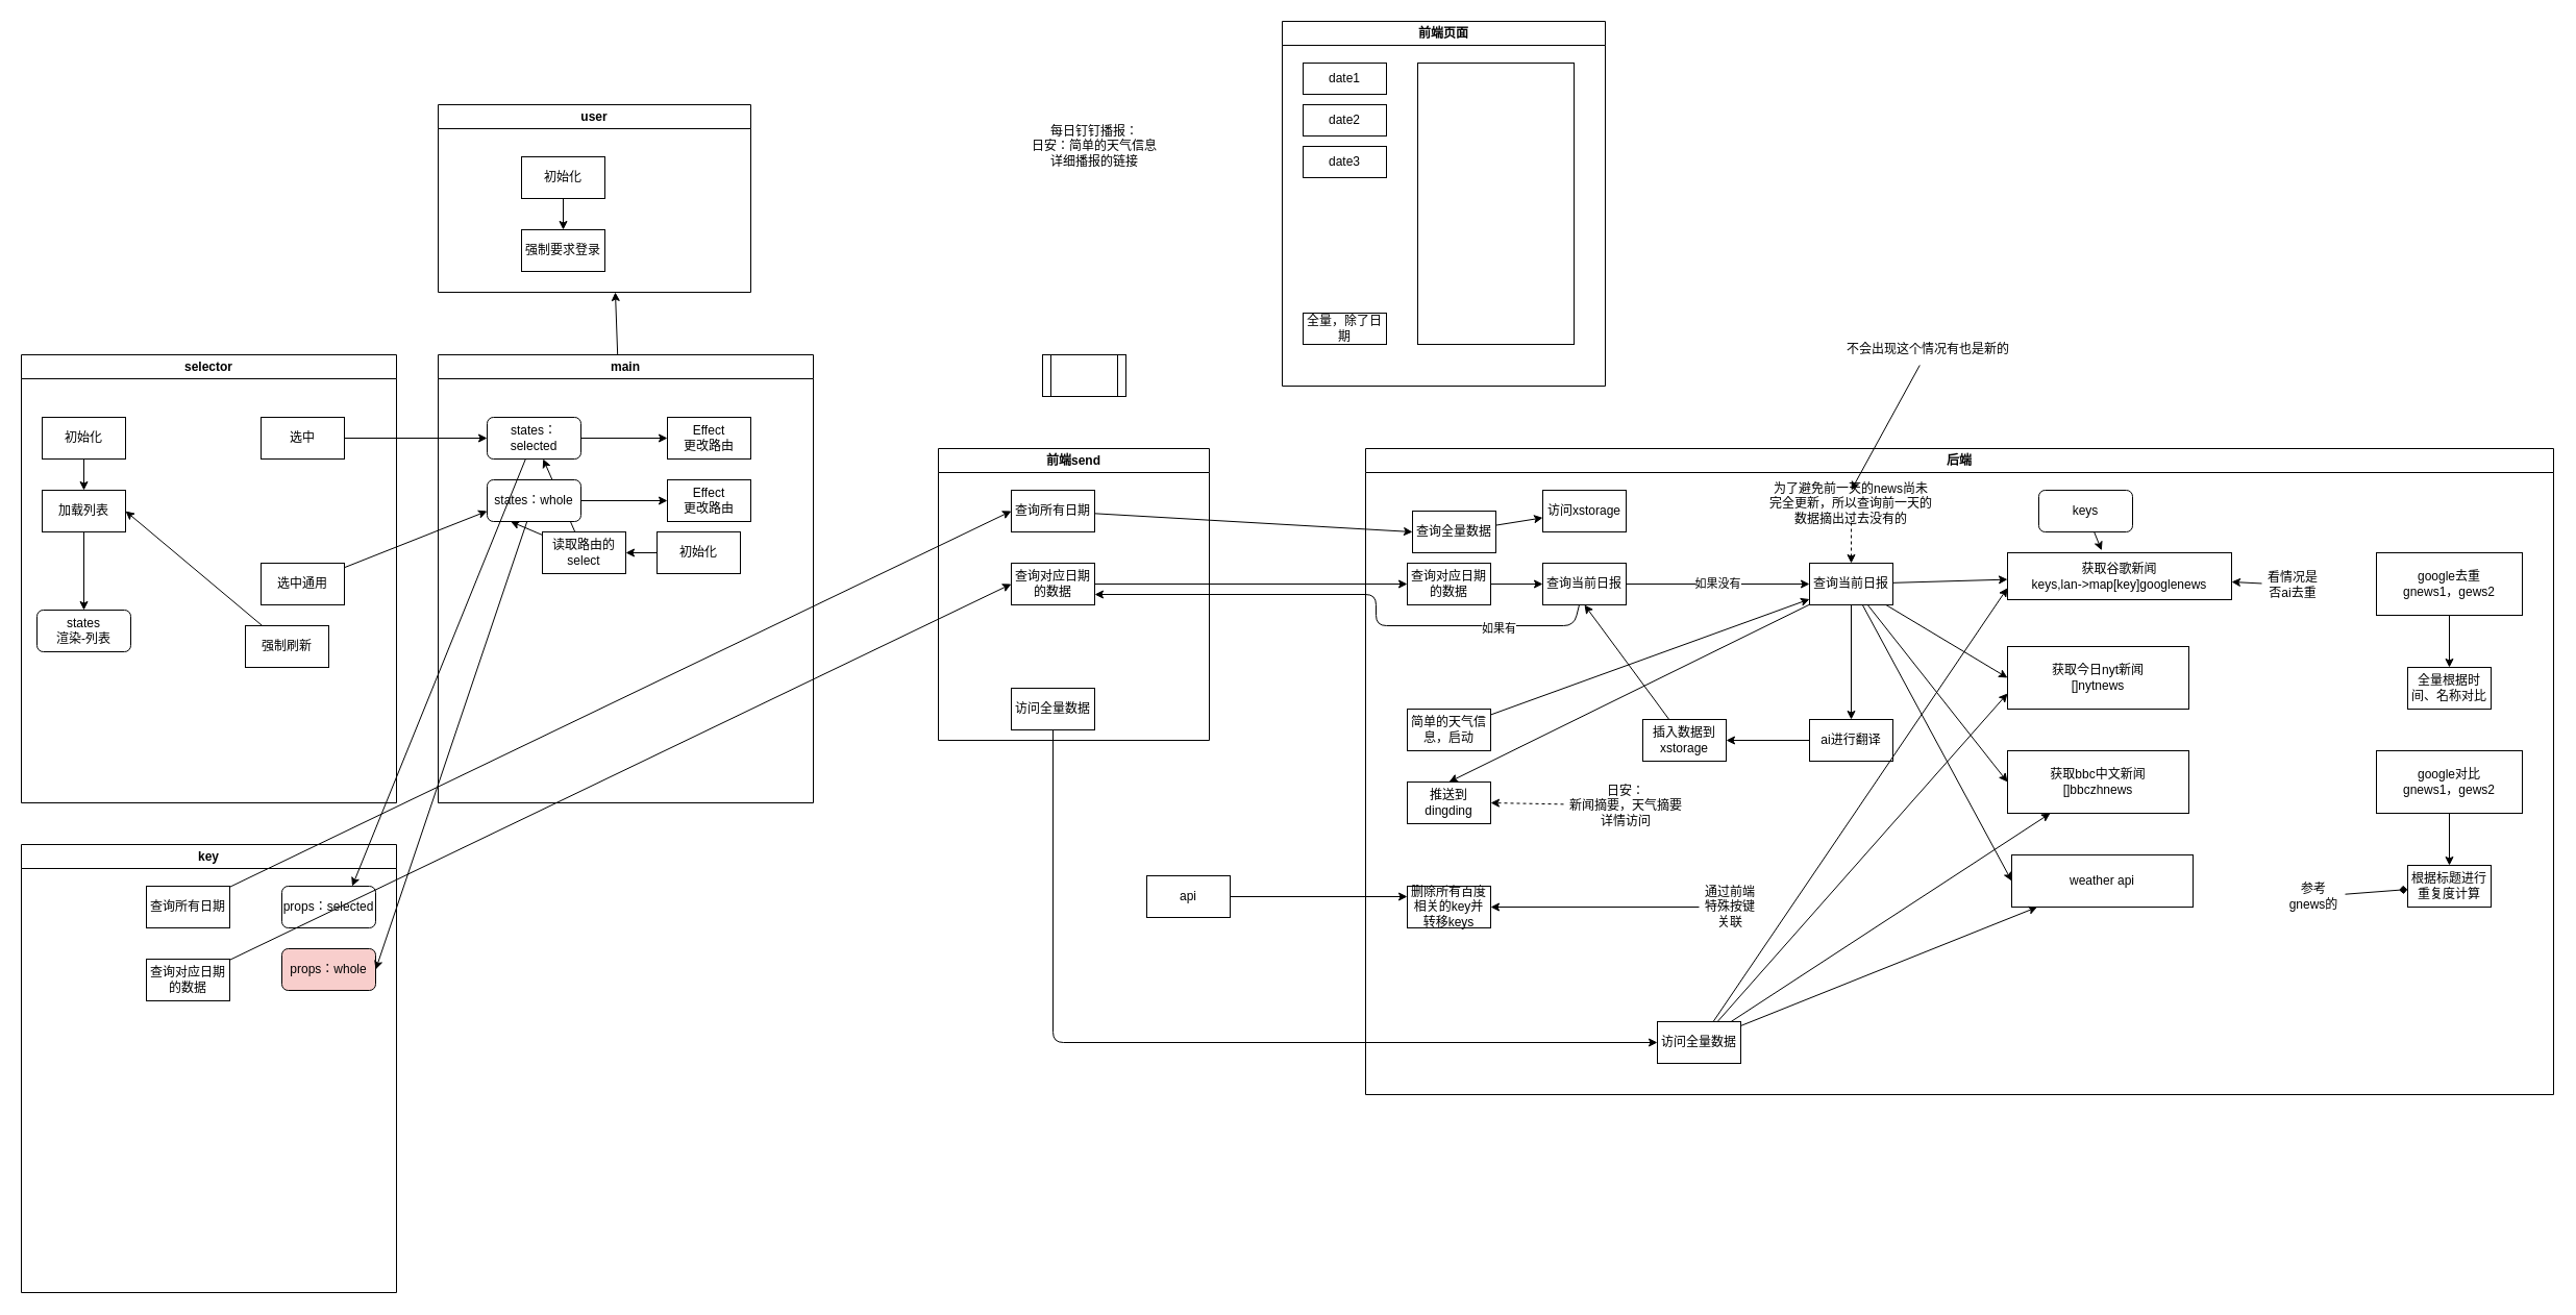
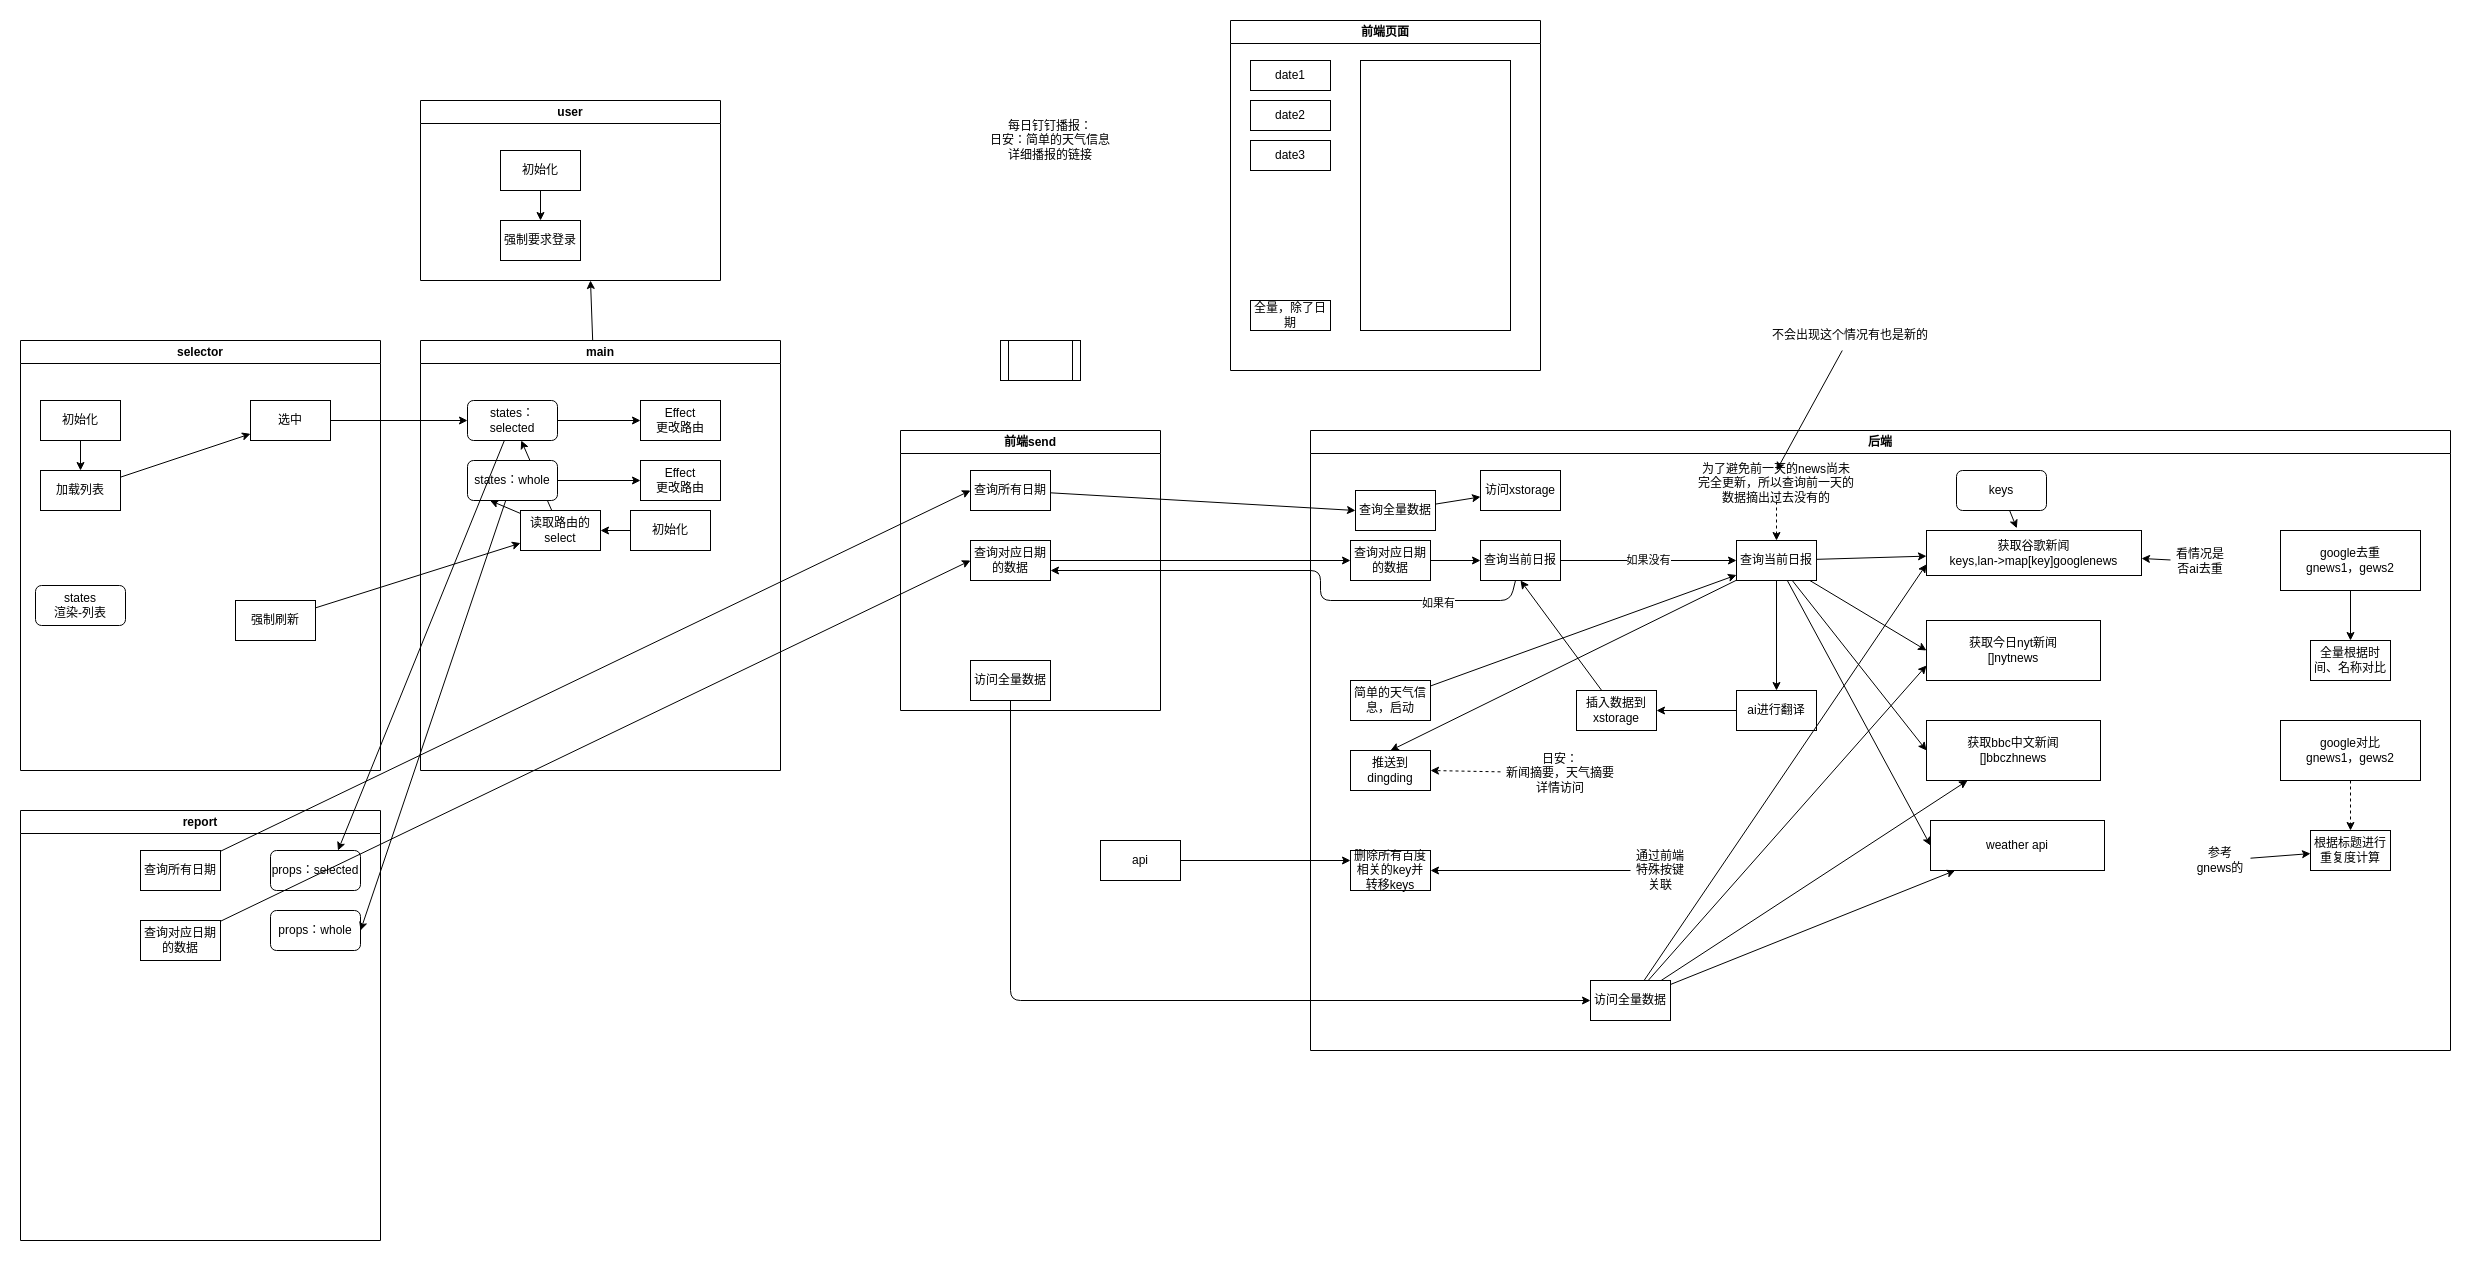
- <mxCell id="110" style="edgeStyle=none;html=1;entryX=0;entryY=0.75;entryDx=0;entryDy=0;" edge="1" parent="1" source="80" target="93"><mxGeometry relative="1" as="geometry" /></mxCell>
- <mxCell id="77" style="edgeStyle=none;html=1;entryX=0.5;entryY=0;entryDx=0;entryDy=0;" edge="1" parent="73" source="78" target="74"><mxGeometry relative="1" as="geometry" /></mxCell>
+ <mxCell id="77" style="edgeStyle=none;html=1;" edge="1" parent="73" source="78" target="79"><mxGeometry relative="1" as="geometry" /></mxCell>
- <mxCell id="81" style="edgeStyle=none;html=1;entryX=1;entryY=0.5;entryDx=0;entryDy=0;" edge="1" parent="73" source="82" target="78"><mxGeometry relative="1" as="geometry" /></mxCell>
+ <mxCell id="81" style="edgeStyle=none;html=1;" edge="1" parent="73" source="82" target="92"><mxGeometry relative="1" as="geometry" /></mxCell>
- <mxCell id="80" value="选中通用" style="rounded=0;whiteSpace=wrap;html=1;" vertex="1" parent="73"><mxGeometry x="230.0" y="200" width="80" height="40" as="geometry" /></mxCell>
- <mxCell id="60" value="" style="edgeStyle=none;html=1;" edge="1" parent="13" source="58" target="59"><mxGeometry relative="1" as="geometry" /></mxCell>
+ <mxCell id="60" value="" style="edgeStyle=none;html=1;dashed=1;" edge="1" parent="13" source="58" target="59"><mxGeometry relative="1" as="geometry" /></mxCell>
- <mxCell id="96" value="key" style="swimlane;whiteSpace=wrap;html=1;" vertex="1" parent="1"><mxGeometry x="20" y="810" width="360" height="430" as="geometry" /></mxCell>
+ <mxCell id="96" value="report" style="swimlane;whiteSpace=wrap;html=1;" vertex="1" parent="1"><mxGeometry x="20" y="810" width="360" height="430" as="geometry" /></mxCell>
- <mxCell id="61" value="" style="edgeStyle=none;html=1;endArrow=diamond;" edge="1" parent="13" source="62" target="59"><mxGeometry relative="1" as="geometry" /></mxCell>
+ <mxCell id="61" value="" style="edgeStyle=none;html=1;" edge="1" parent="13" source="62" target="59"><mxGeometry relative="1" as="geometry" /></mxCell>
- <mxCell id="98" value="props：whole" style="rounded=1;whiteSpace=wrap;html=1;fillColor=#f8cecc;" vertex="1" parent="96"><mxGeometry x="250" y="100" width="90" height="40" as="geometry" /></mxCell>
+ <mxCell id="98" value="props：whole" style="rounded=1;whiteSpace=wrap;html=1;" vertex="1" parent="96"><mxGeometry x="250" y="100" width="90" height="40" as="geometry" /></mxCell>
